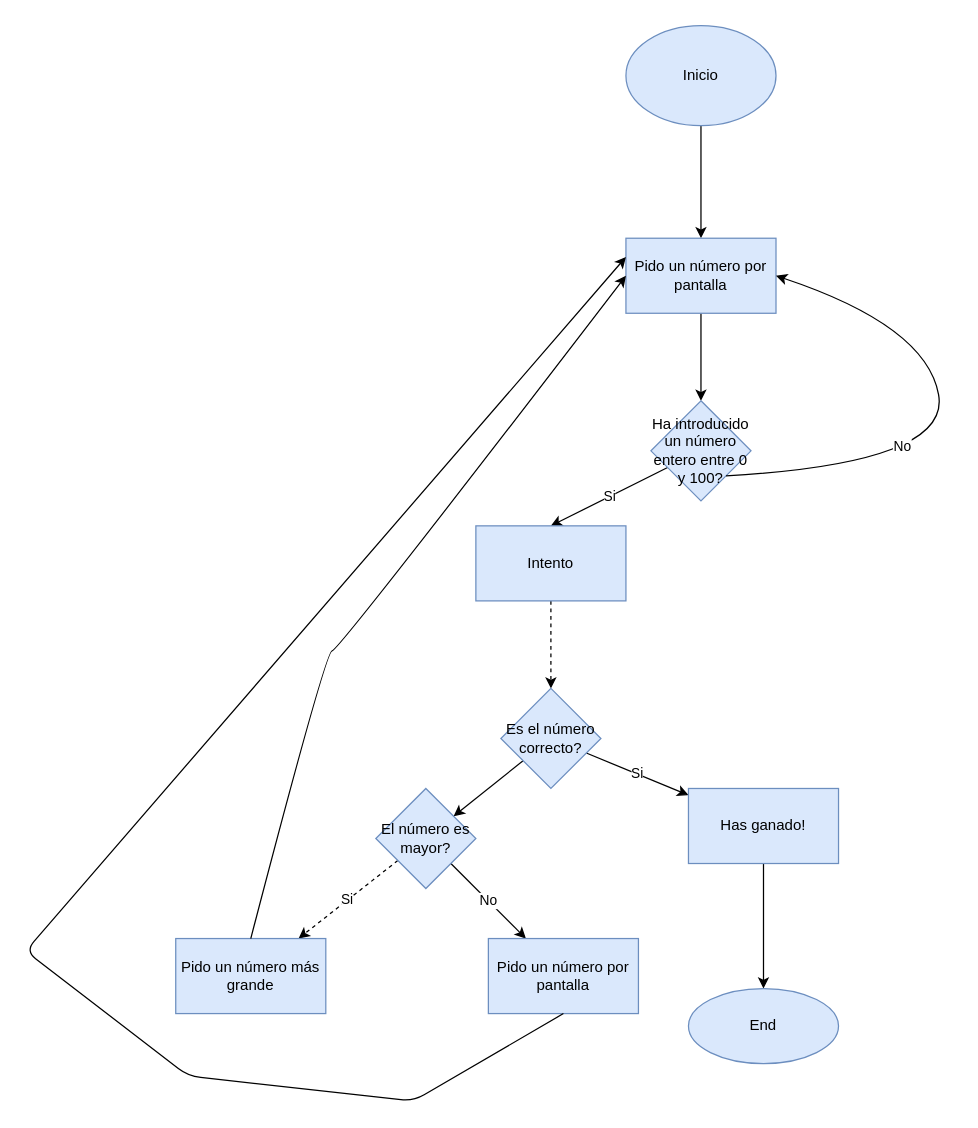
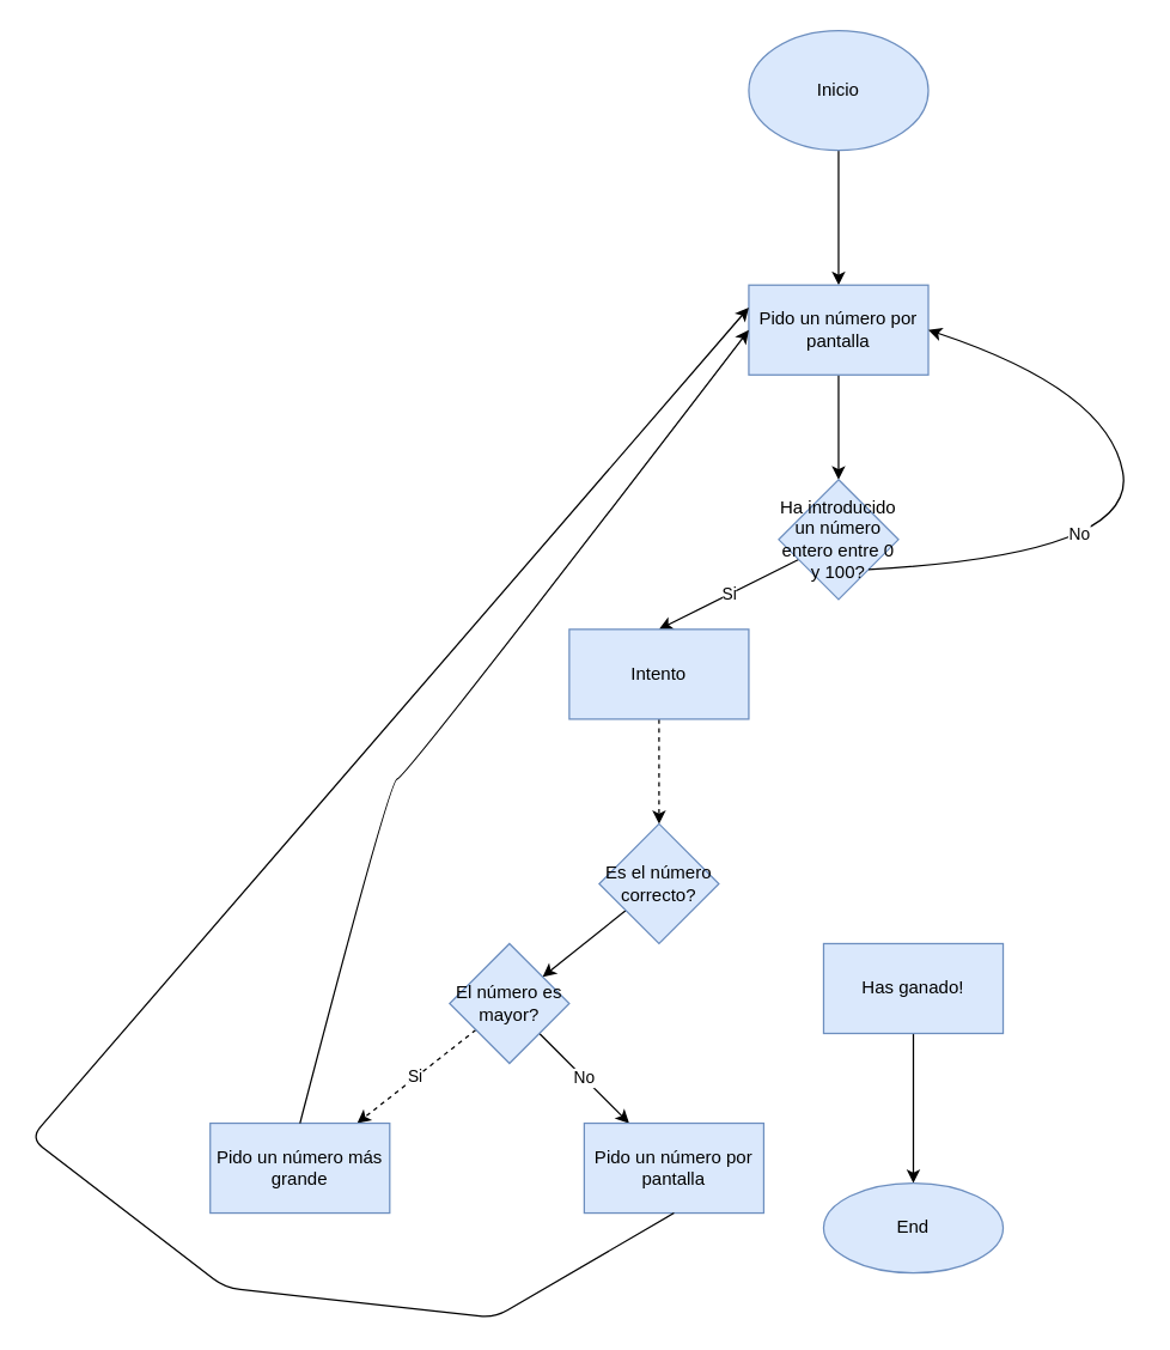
- <mxCell id="12" value="Si" style="edgeStyle=none;html=1;" edge="1" parent="1" source="14" target="16"><mxGeometry relative="1" as="geometry" /></mxCell>
